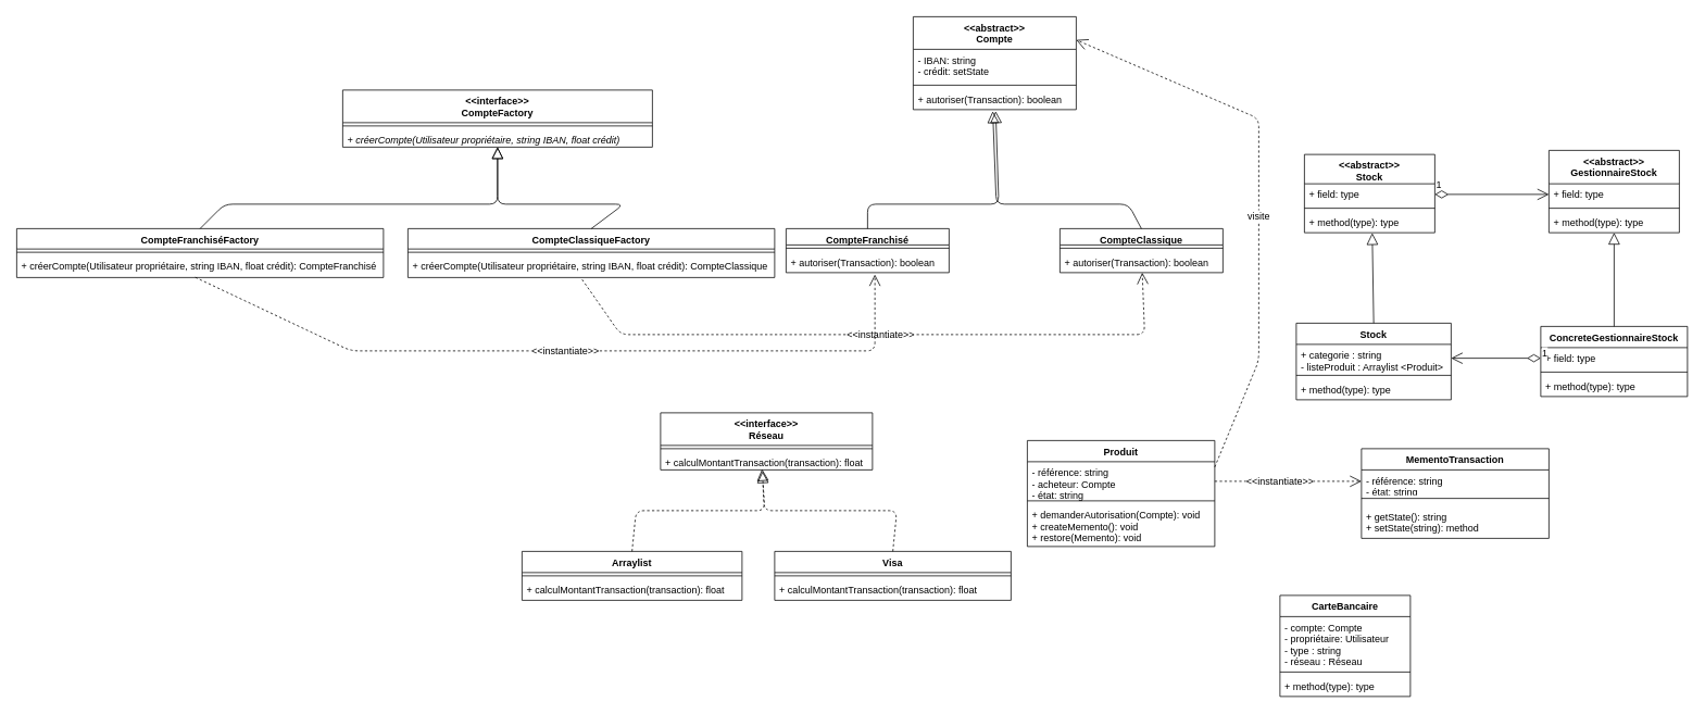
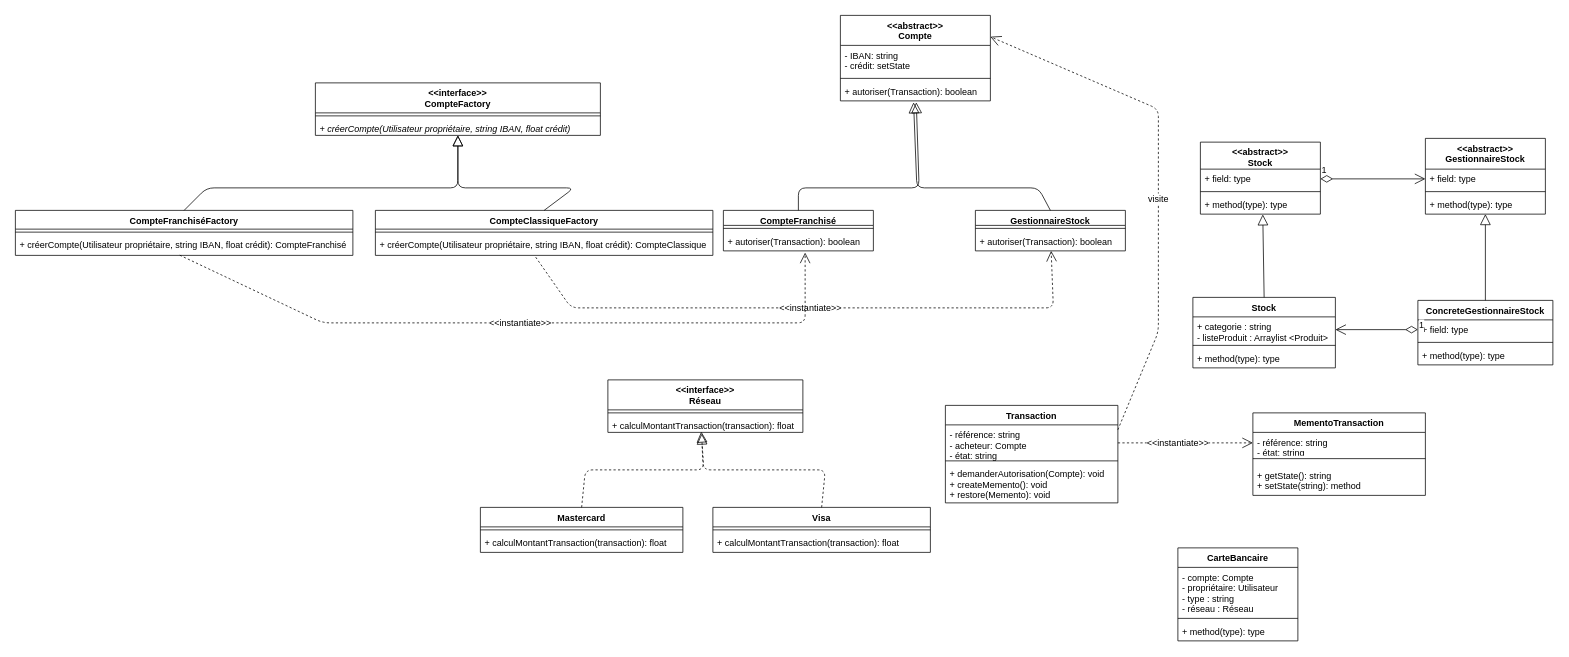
- <mxCell id="17" value="CompteClassique" style="swimlane;fontStyle=1;align=center;verticalAlign=top;childLayout=stackLayout;horizontal=1;startSize=20;horizontalStack=0;resizeParent=1;resizeParentMax=0;resizeLast=0;collapsible=1;marginBottom=0;fontSize=12;" parent="1" vertex="1"><mxGeometry x="1300" y="280" width="200" height="54" as="geometry" /></mxCell>
+ <mxCell id="17" value="GestionnaireStock" style="swimlane;fontStyle=1;align=center;verticalAlign=top;childLayout=stackLayout;horizontal=1;startSize=20;horizontalStack=0;resizeParent=1;resizeParentMax=0;resizeLast=0;collapsible=1;marginBottom=0;fontSize=12;" parent="1" vertex="1"><mxGeometry x="1300" y="280" width="200" height="54" as="geometry" /></mxCell>
- <mxCell id="25" value="Produit" style="swimlane;fontStyle=1;align=center;verticalAlign=top;childLayout=stackLayout;horizontal=1;startSize=26;horizontalStack=0;resizeParent=1;resizeParentMax=0;resizeLast=0;collapsible=1;marginBottom=0;fontSize=12;" parent="1" vertex="1"><mxGeometry x="1260" y="540" width="230" height="130" as="geometry" /></mxCell>
+ <mxCell id="25" value="Transaction" style="swimlane;fontStyle=1;align=center;verticalAlign=top;childLayout=stackLayout;horizontal=1;startSize=26;horizontalStack=0;resizeParent=1;resizeParentMax=0;resizeLast=0;collapsible=1;marginBottom=0;fontSize=12;" parent="1" vertex="1"><mxGeometry x="1260" y="540" width="230" height="130" as="geometry" /></mxCell>
- <mxCell id="8" value="Arraylist" style="swimlane;fontStyle=1;align=center;verticalAlign=top;childLayout=stackLayout;horizontal=1;startSize=26;horizontalStack=0;resizeParent=1;resizeParentMax=0;resizeLast=0;collapsible=1;marginBottom=0;" parent="1" vertex="1"><mxGeometry x="640" y="676" width="270" height="60" as="geometry" /></mxCell>
+ <mxCell id="8" value="Mastercard" style="swimlane;fontStyle=1;align=center;verticalAlign=top;childLayout=stackLayout;horizontal=1;startSize=26;horizontalStack=0;resizeParent=1;resizeParentMax=0;resizeLast=0;collapsible=1;marginBottom=0;" parent="1" vertex="1"><mxGeometry x="640" y="676" width="270" height="60" as="geometry" /></mxCell>
